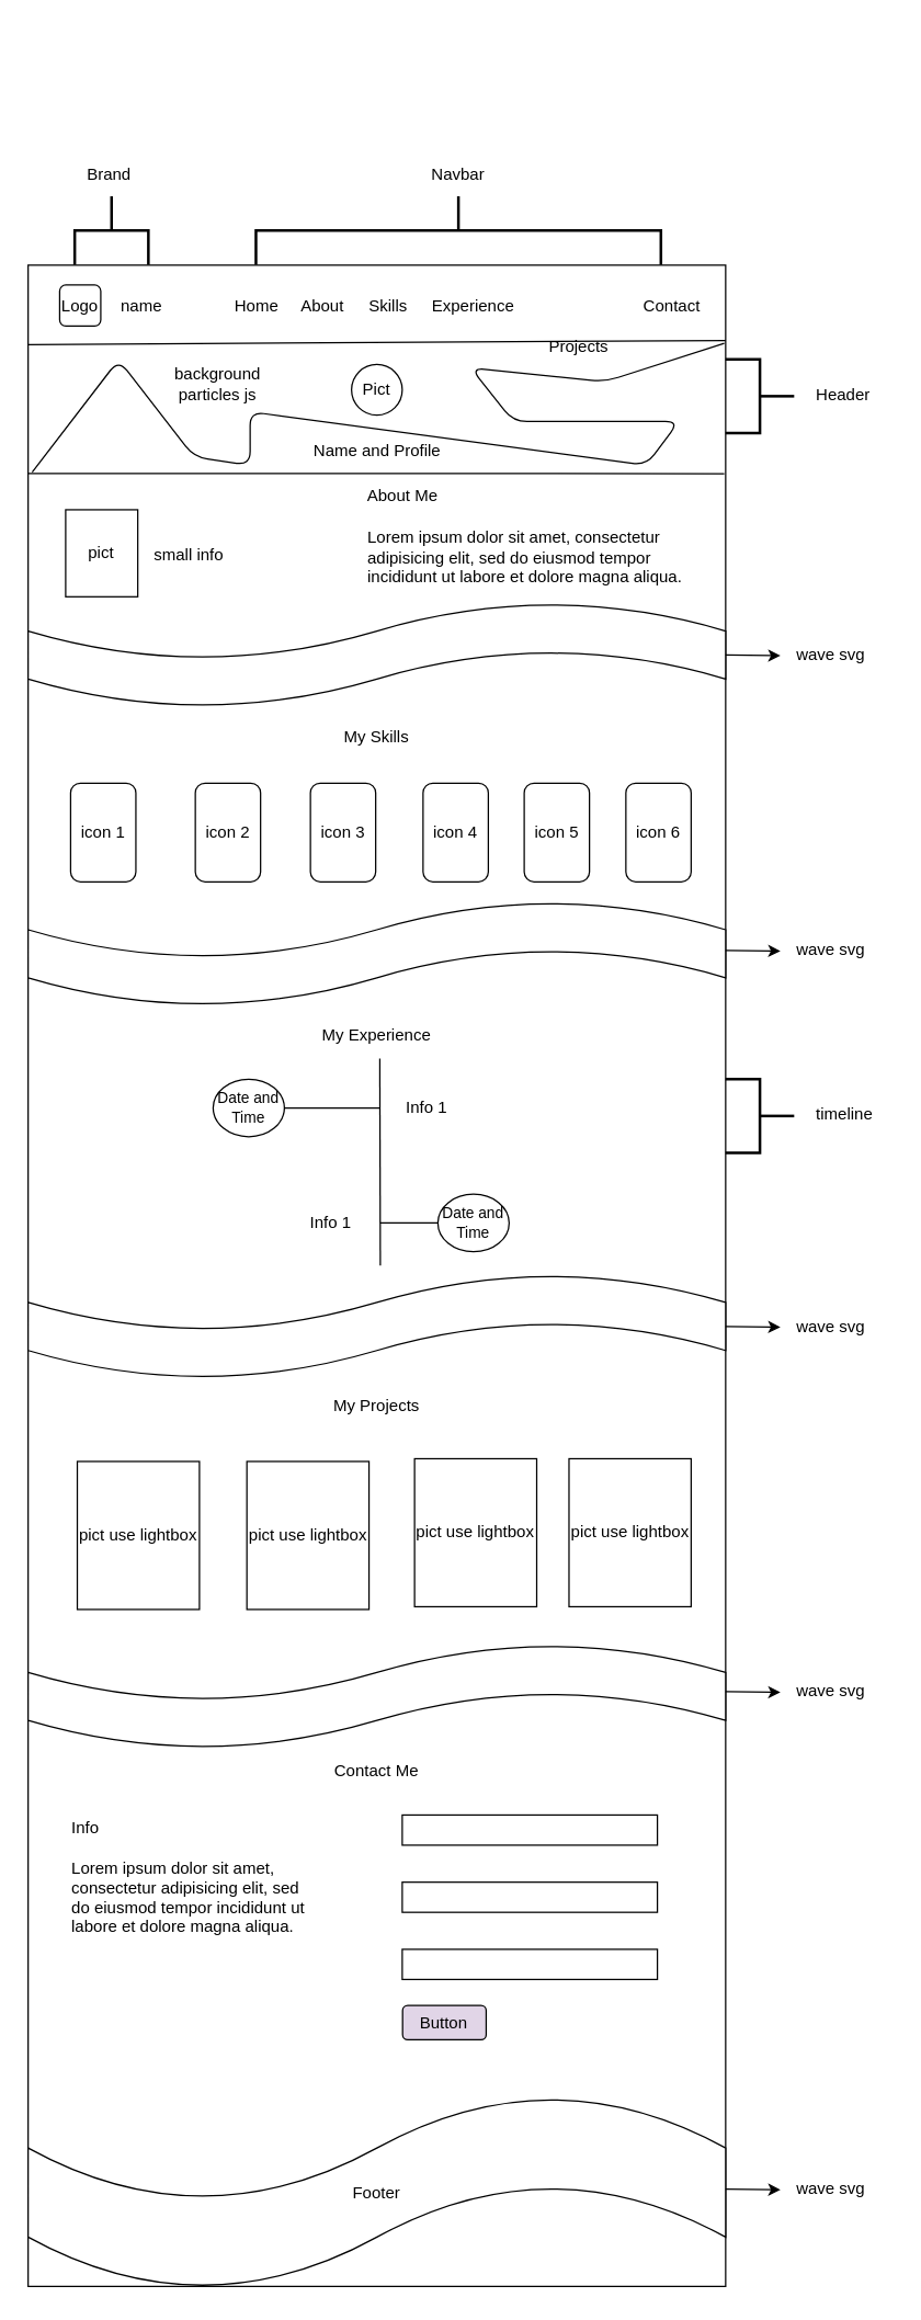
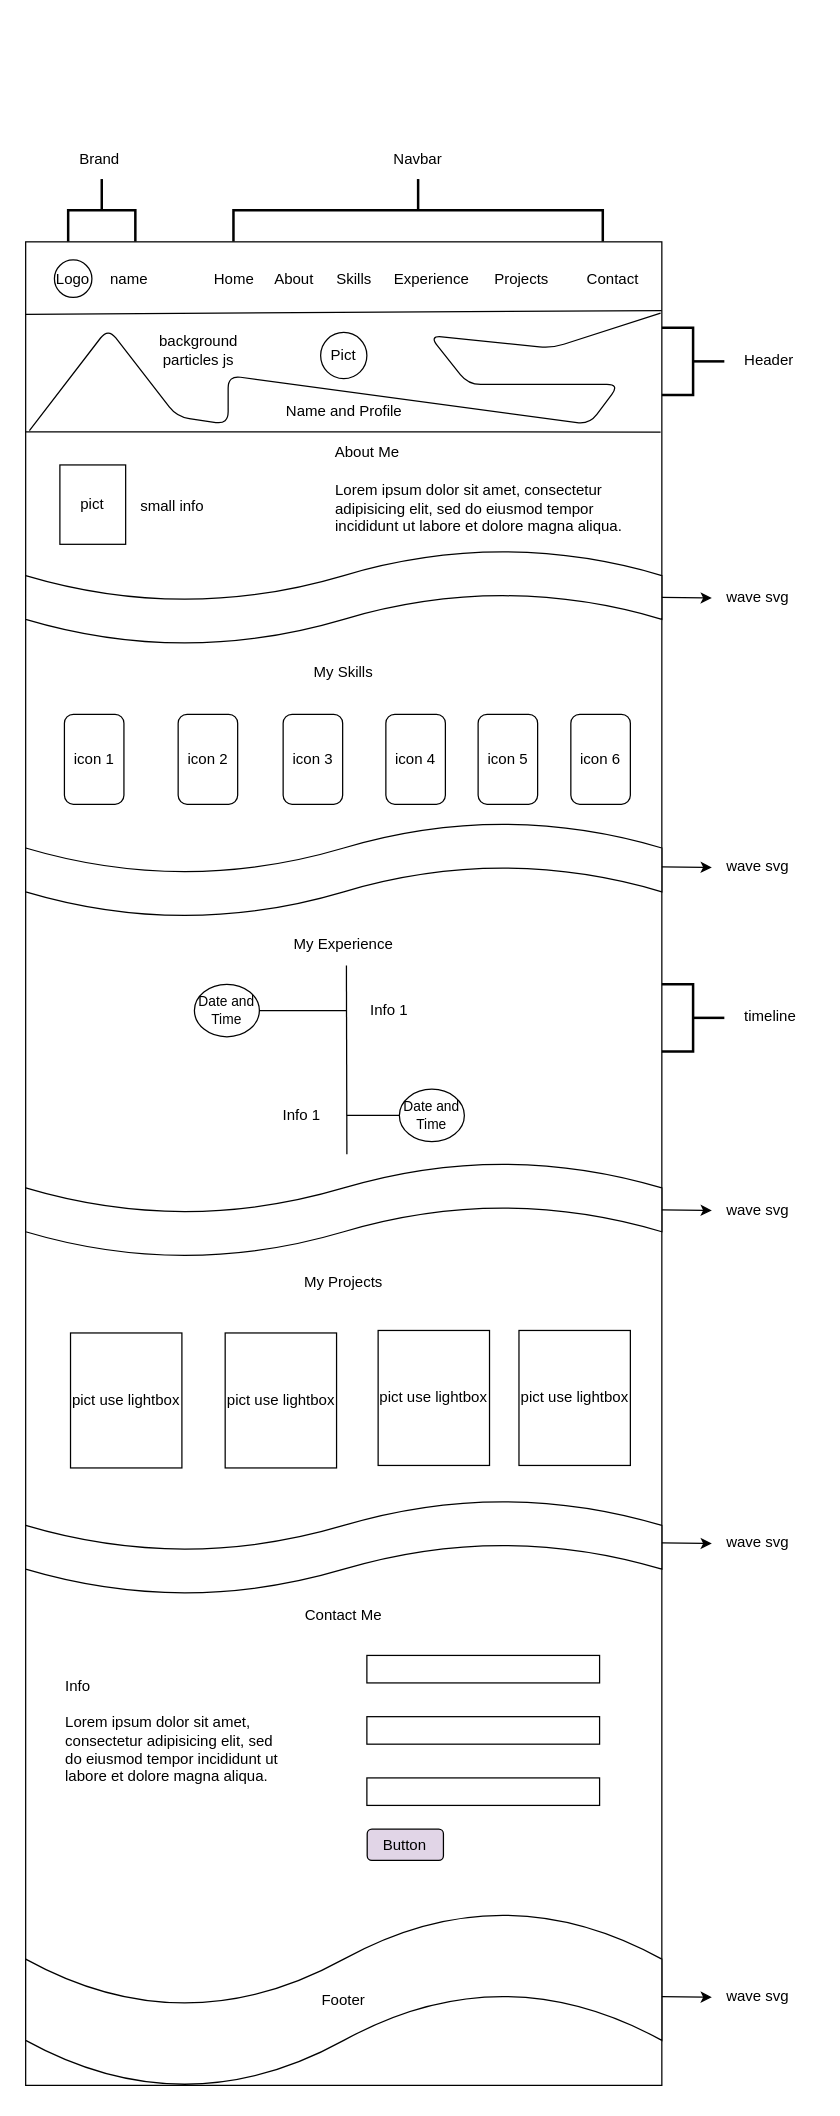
- <mxCell id="5" value="Logo" style="whiteSpace=wrap;sketch=0;rounded=1;" parent="1" vertex="1"><mxGeometry x="43" y="207.5" width="30" height="30" as="geometry" /></mxCell>
+ <mxCell id="5" value="Logo" style="ellipse;whiteSpace=wrap;sketch=0;" parent="1" vertex="1"><mxGeometry x="43" y="207.5" width="30" height="30" as="geometry" /></mxCell>
- <mxCell id="10" value="Projects" style="text;fillColor=none;align=center;verticalAlign=middle;whiteSpace=wrap;rounded=0;sketch=0;" parent="1" vertex="1"><mxGeometry x="388" y="242.5" width="68" height="20" as="geometry" /></mxCell>
+ <mxCell id="10" value="Projects" style="text;fillColor=none;align=center;verticalAlign=middle;whiteSpace=wrap;rounded=0;sketch=0;" parent="1" vertex="1"><mxGeometry x="383" y="212.5" width="68" height="20" as="geometry" /></mxCell>
- <mxCell id="65" value="&#10;Info&#10;&#10;Lorem ipsum dolor sit amet, consectetur adipisicing elit, sed do eiusmod tempor incididunt ut labore et dolore magna aliqua." style="text;fillColor=none;spacing=5;spacingTop=-20;whiteSpace=wrap;overflow=hidden;rounded=0;sketch=0;fontStyle=0;verticalAlign=top;" parent="1" vertex="1"><mxGeometry x="47.38" y="1323" width="190" height="125" as="geometry" /></mxCell>
+ <mxCell id="65" value="&#10;Info&#10;&#10;Lorem ipsum dolor sit amet, consectetur adipisicing elit, sed do eiusmod tempor incididunt ut labore et dolore magna aliqua." style="text;fillColor=none;spacing=5;spacingTop=-20;whiteSpace=wrap;overflow=hidden;rounded=0;sketch=0;fontStyle=0;verticalAlign=top;" parent="1" vertex="1"><mxGeometry x="47.38" y="1338" width="190" height="125" as="geometry" /></mxCell>
